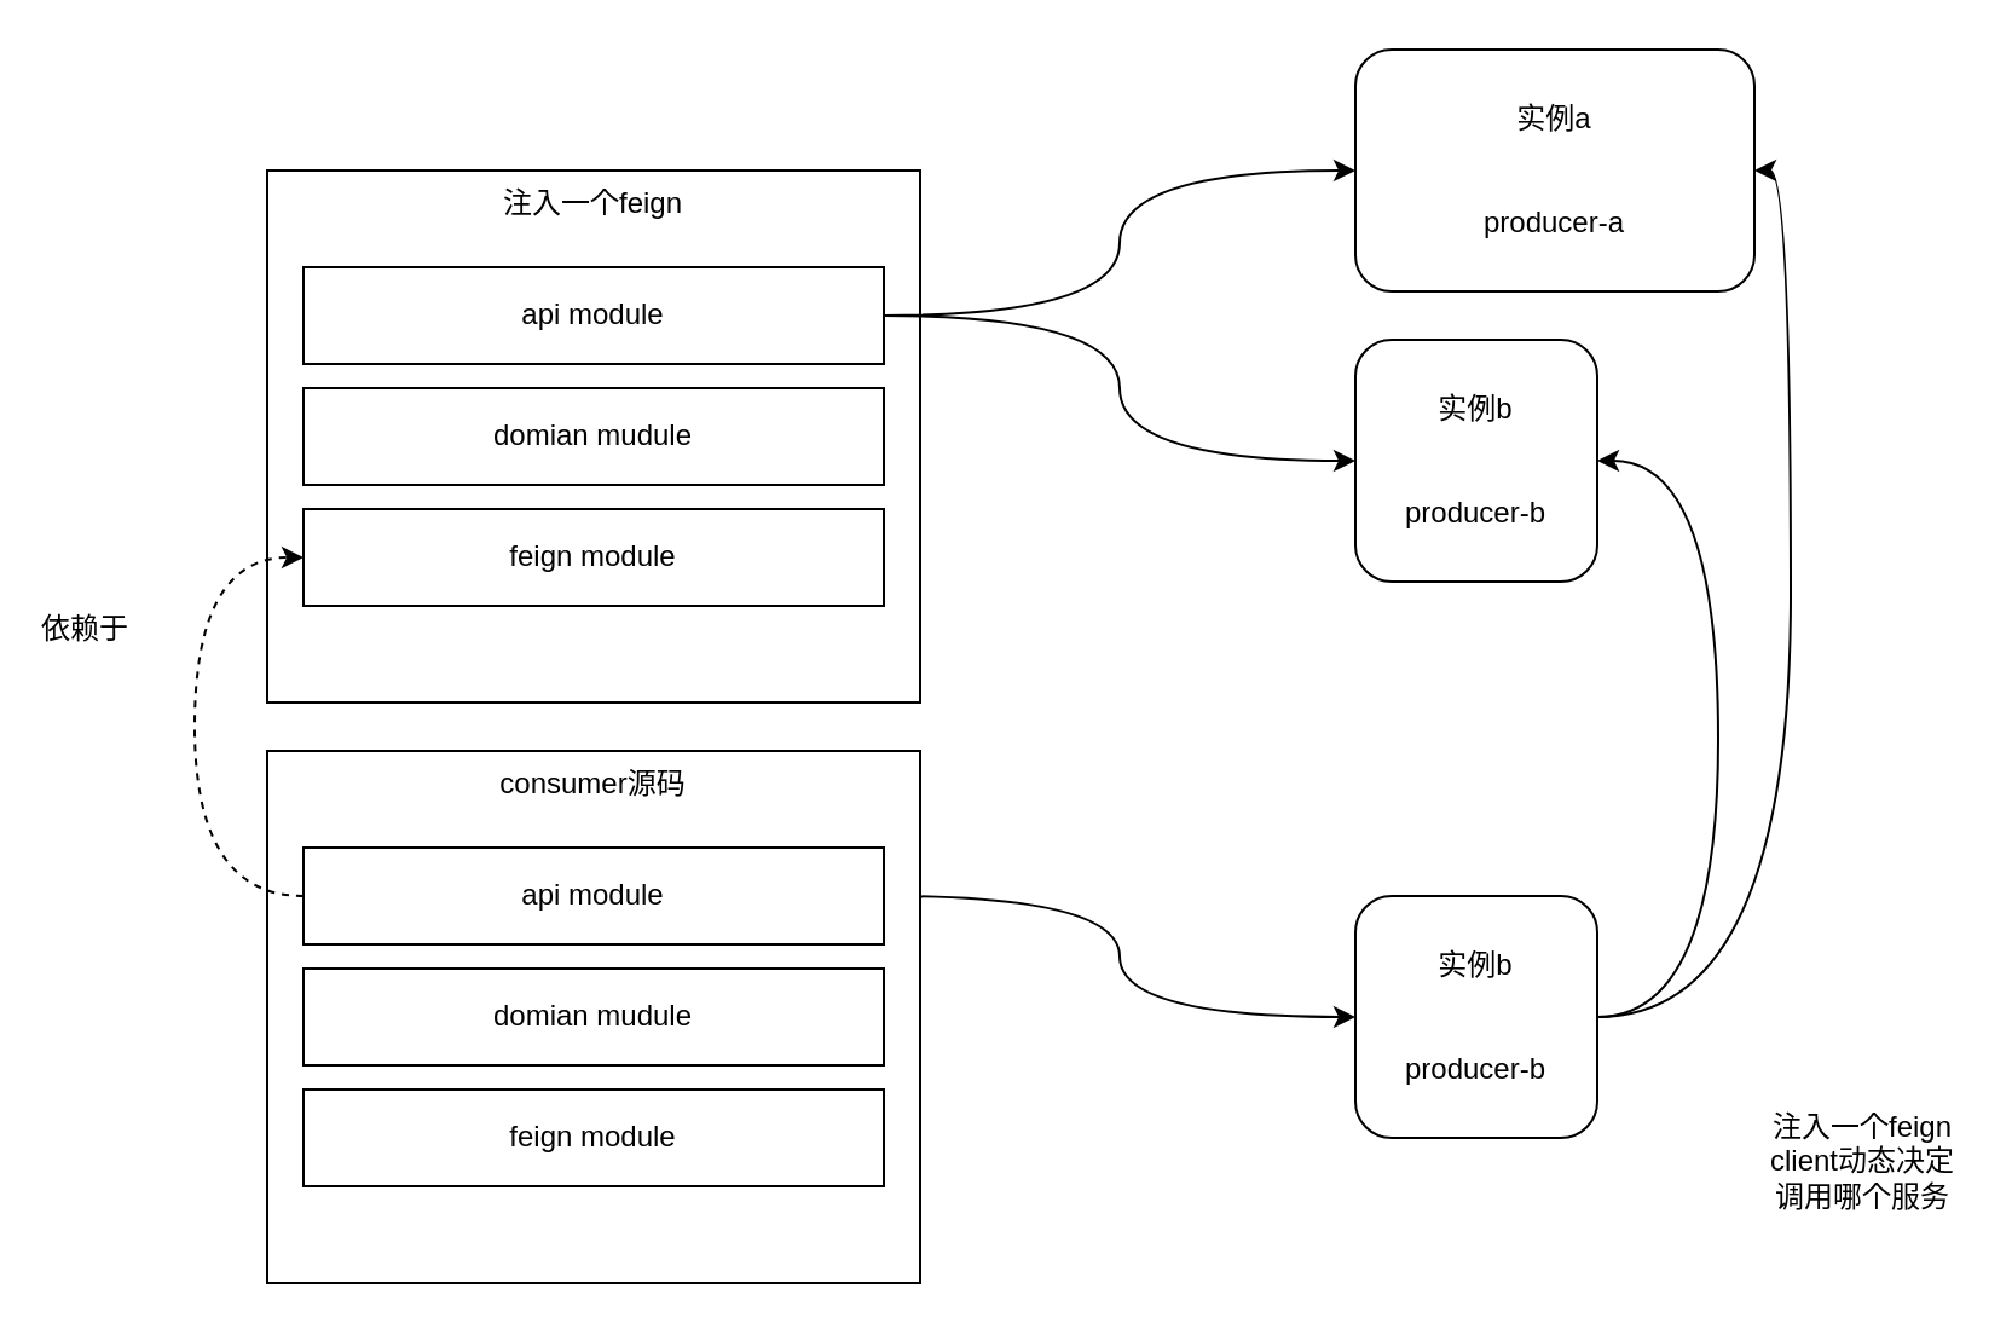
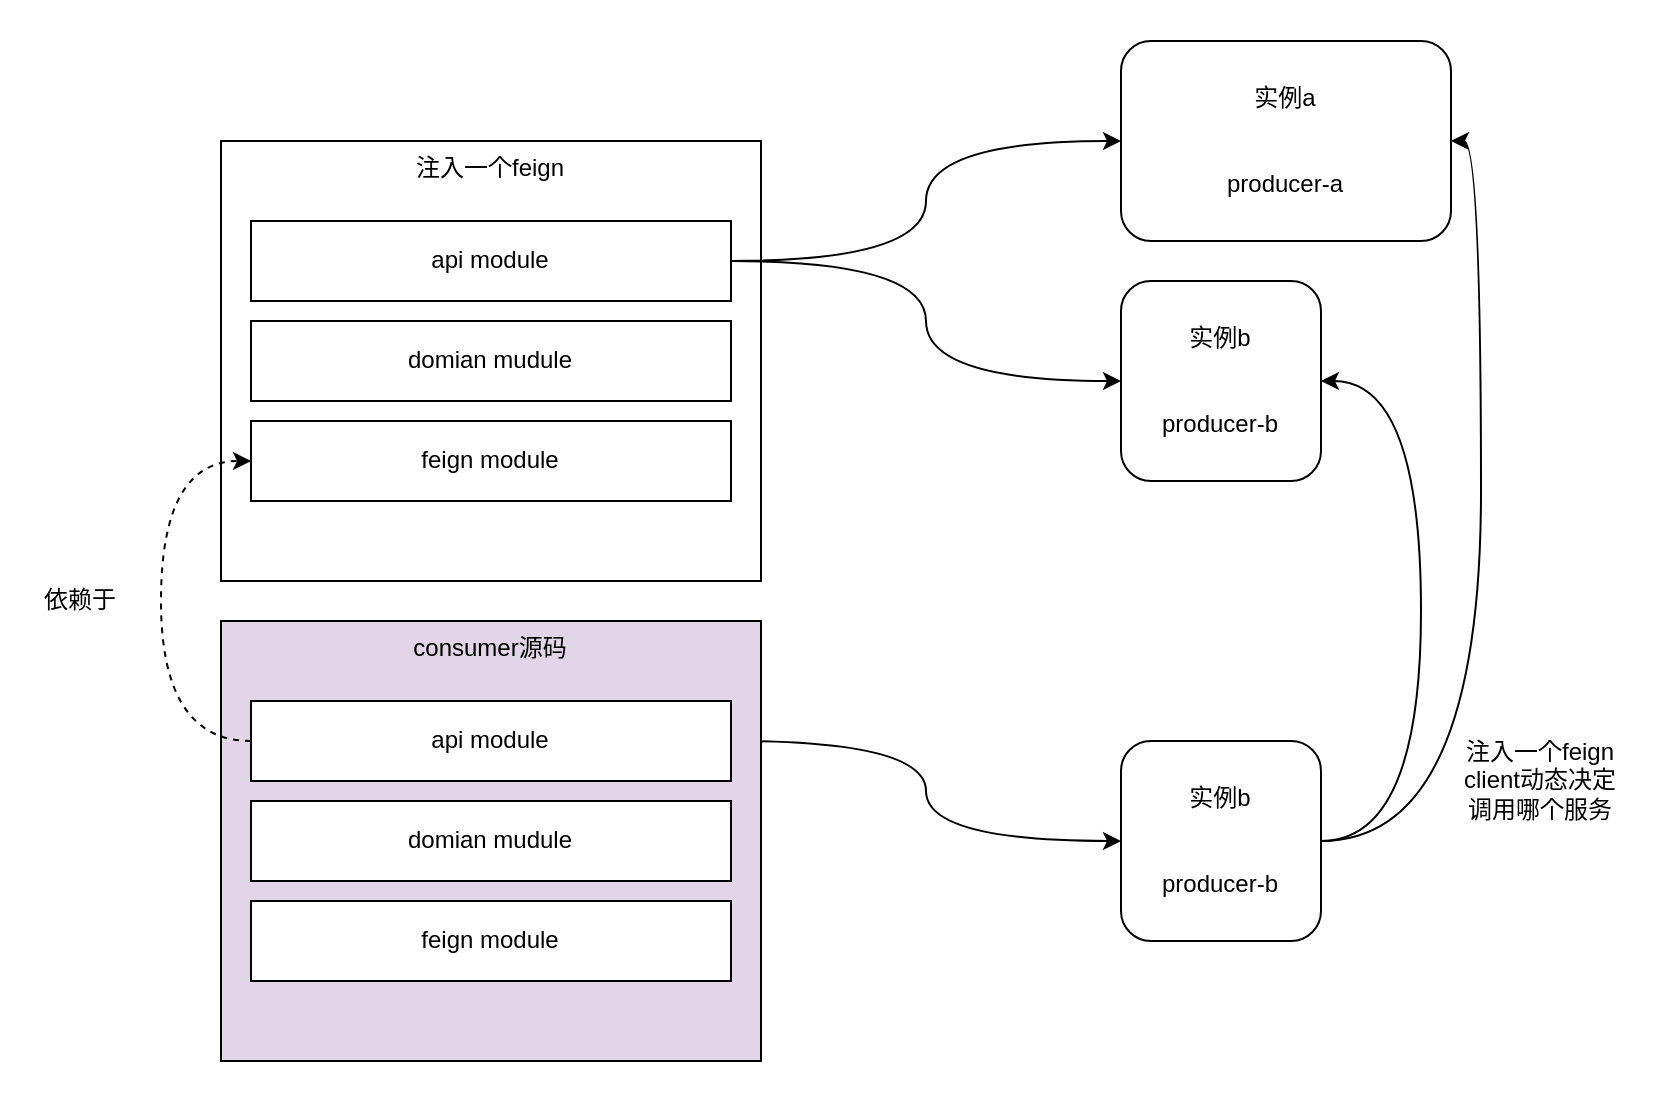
- <mxCell id="12" value="依赖于" style="text;html=1;strokeColor=none;fillColor=none;align=center;verticalAlign=middle;whiteSpace=wrap;rounded=0;" vertex="1" parent="1"><mxGeometry x="15" y="250" width="40" height="20" as="geometry" /></mxCell>
+ <mxCell id="12" value="依赖于" style="text;html=1;strokeColor=none;fillColor=none;align=center;verticalAlign=middle;whiteSpace=wrap;rounded=0;" vertex="1" parent="1"><mxGeometry x="20" y="290" width="40" height="20" as="geometry" /></mxCell>
- <mxCell id="7" value="consumer源码" style="rounded=0;whiteSpace=wrap;html=1;verticalAlign=top;" vertex="1" parent="1"><mxGeometry x="110" y="310" width="270" height="220" as="geometry" /></mxCell>
+ <mxCell id="7" value="consumer源码" style="rounded=0;whiteSpace=wrap;html=1;verticalAlign=top;fillColor=#e1d5e7;" vertex="1" parent="1"><mxGeometry x="110" y="310" width="270" height="220" as="geometry" /></mxCell>
- <mxCell id="20" value="注入一个feign client动态决定调用哪个服务" style="text;html=1;strokeColor=none;fillColor=none;align=center;verticalAlign=middle;whiteSpace=wrap;rounded=0;" vertex="1" parent="1"><mxGeometry x="730" y="470" width="80" height="20" as="geometry" /></mxCell>
+ <mxCell id="20" value="注入一个feign client动态决定调用哪个服务" style="text;html=1;strokeColor=none;fillColor=none;align=center;verticalAlign=middle;whiteSpace=wrap;rounded=0;" vertex="1" parent="1"><mxGeometry x="730" y="380" width="80" height="20" as="geometry" /></mxCell>
